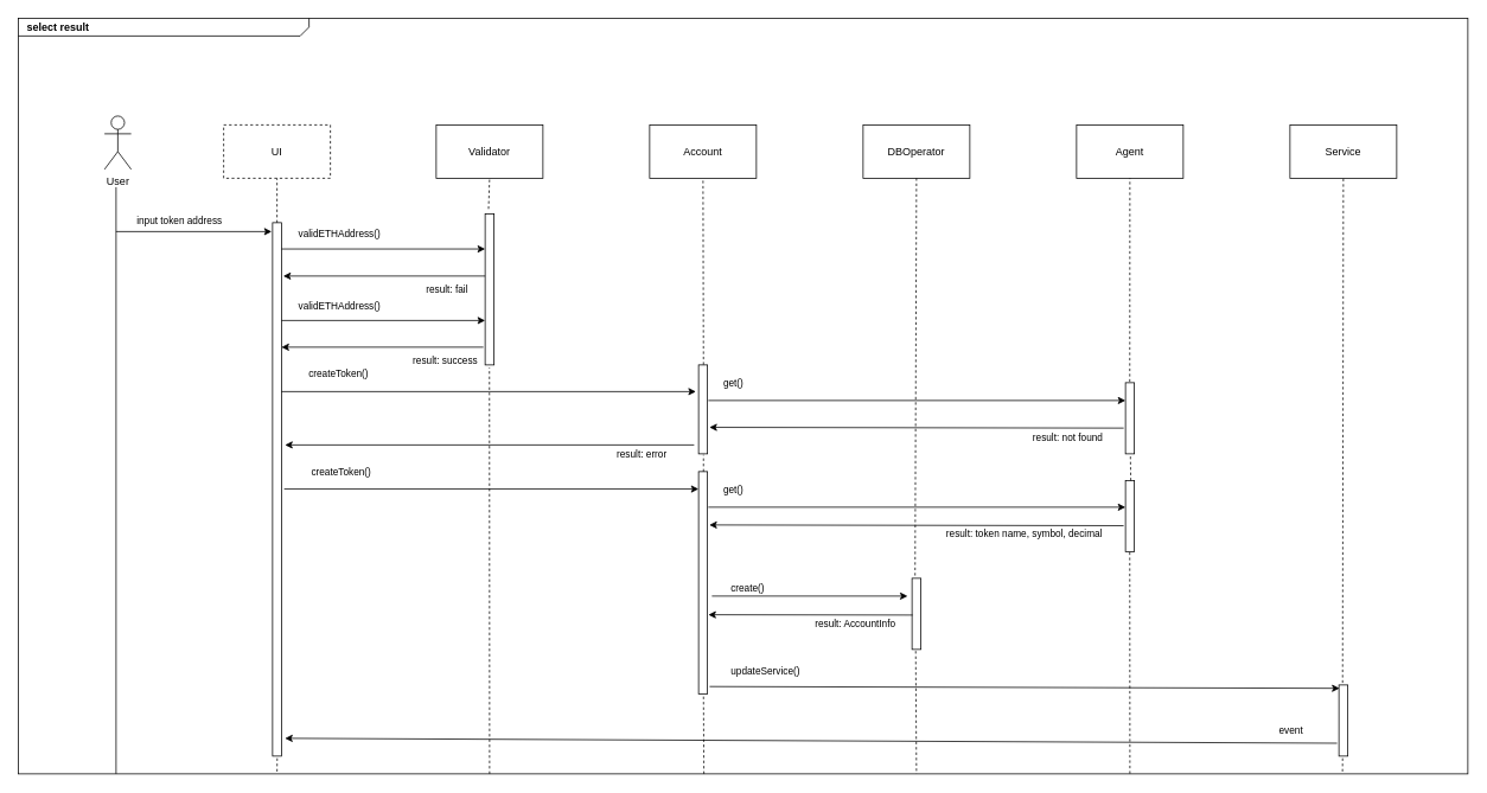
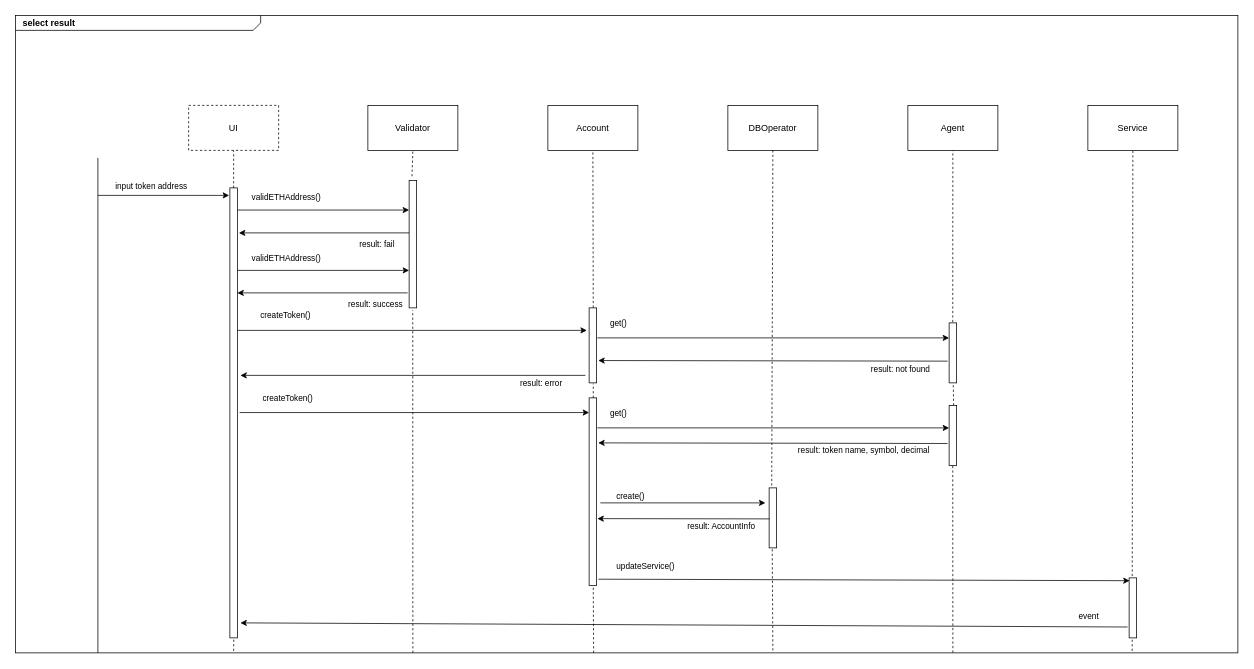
- <mxCell id="2" value="User" style="shape=umlActor;verticalLabelPosition=bottom;verticalAlign=top;html=1;outlineConnect=0;" parent="1" vertex="1"><mxGeometry x="117" y="130" width="30" height="60" as="geometry" /></mxCell>
